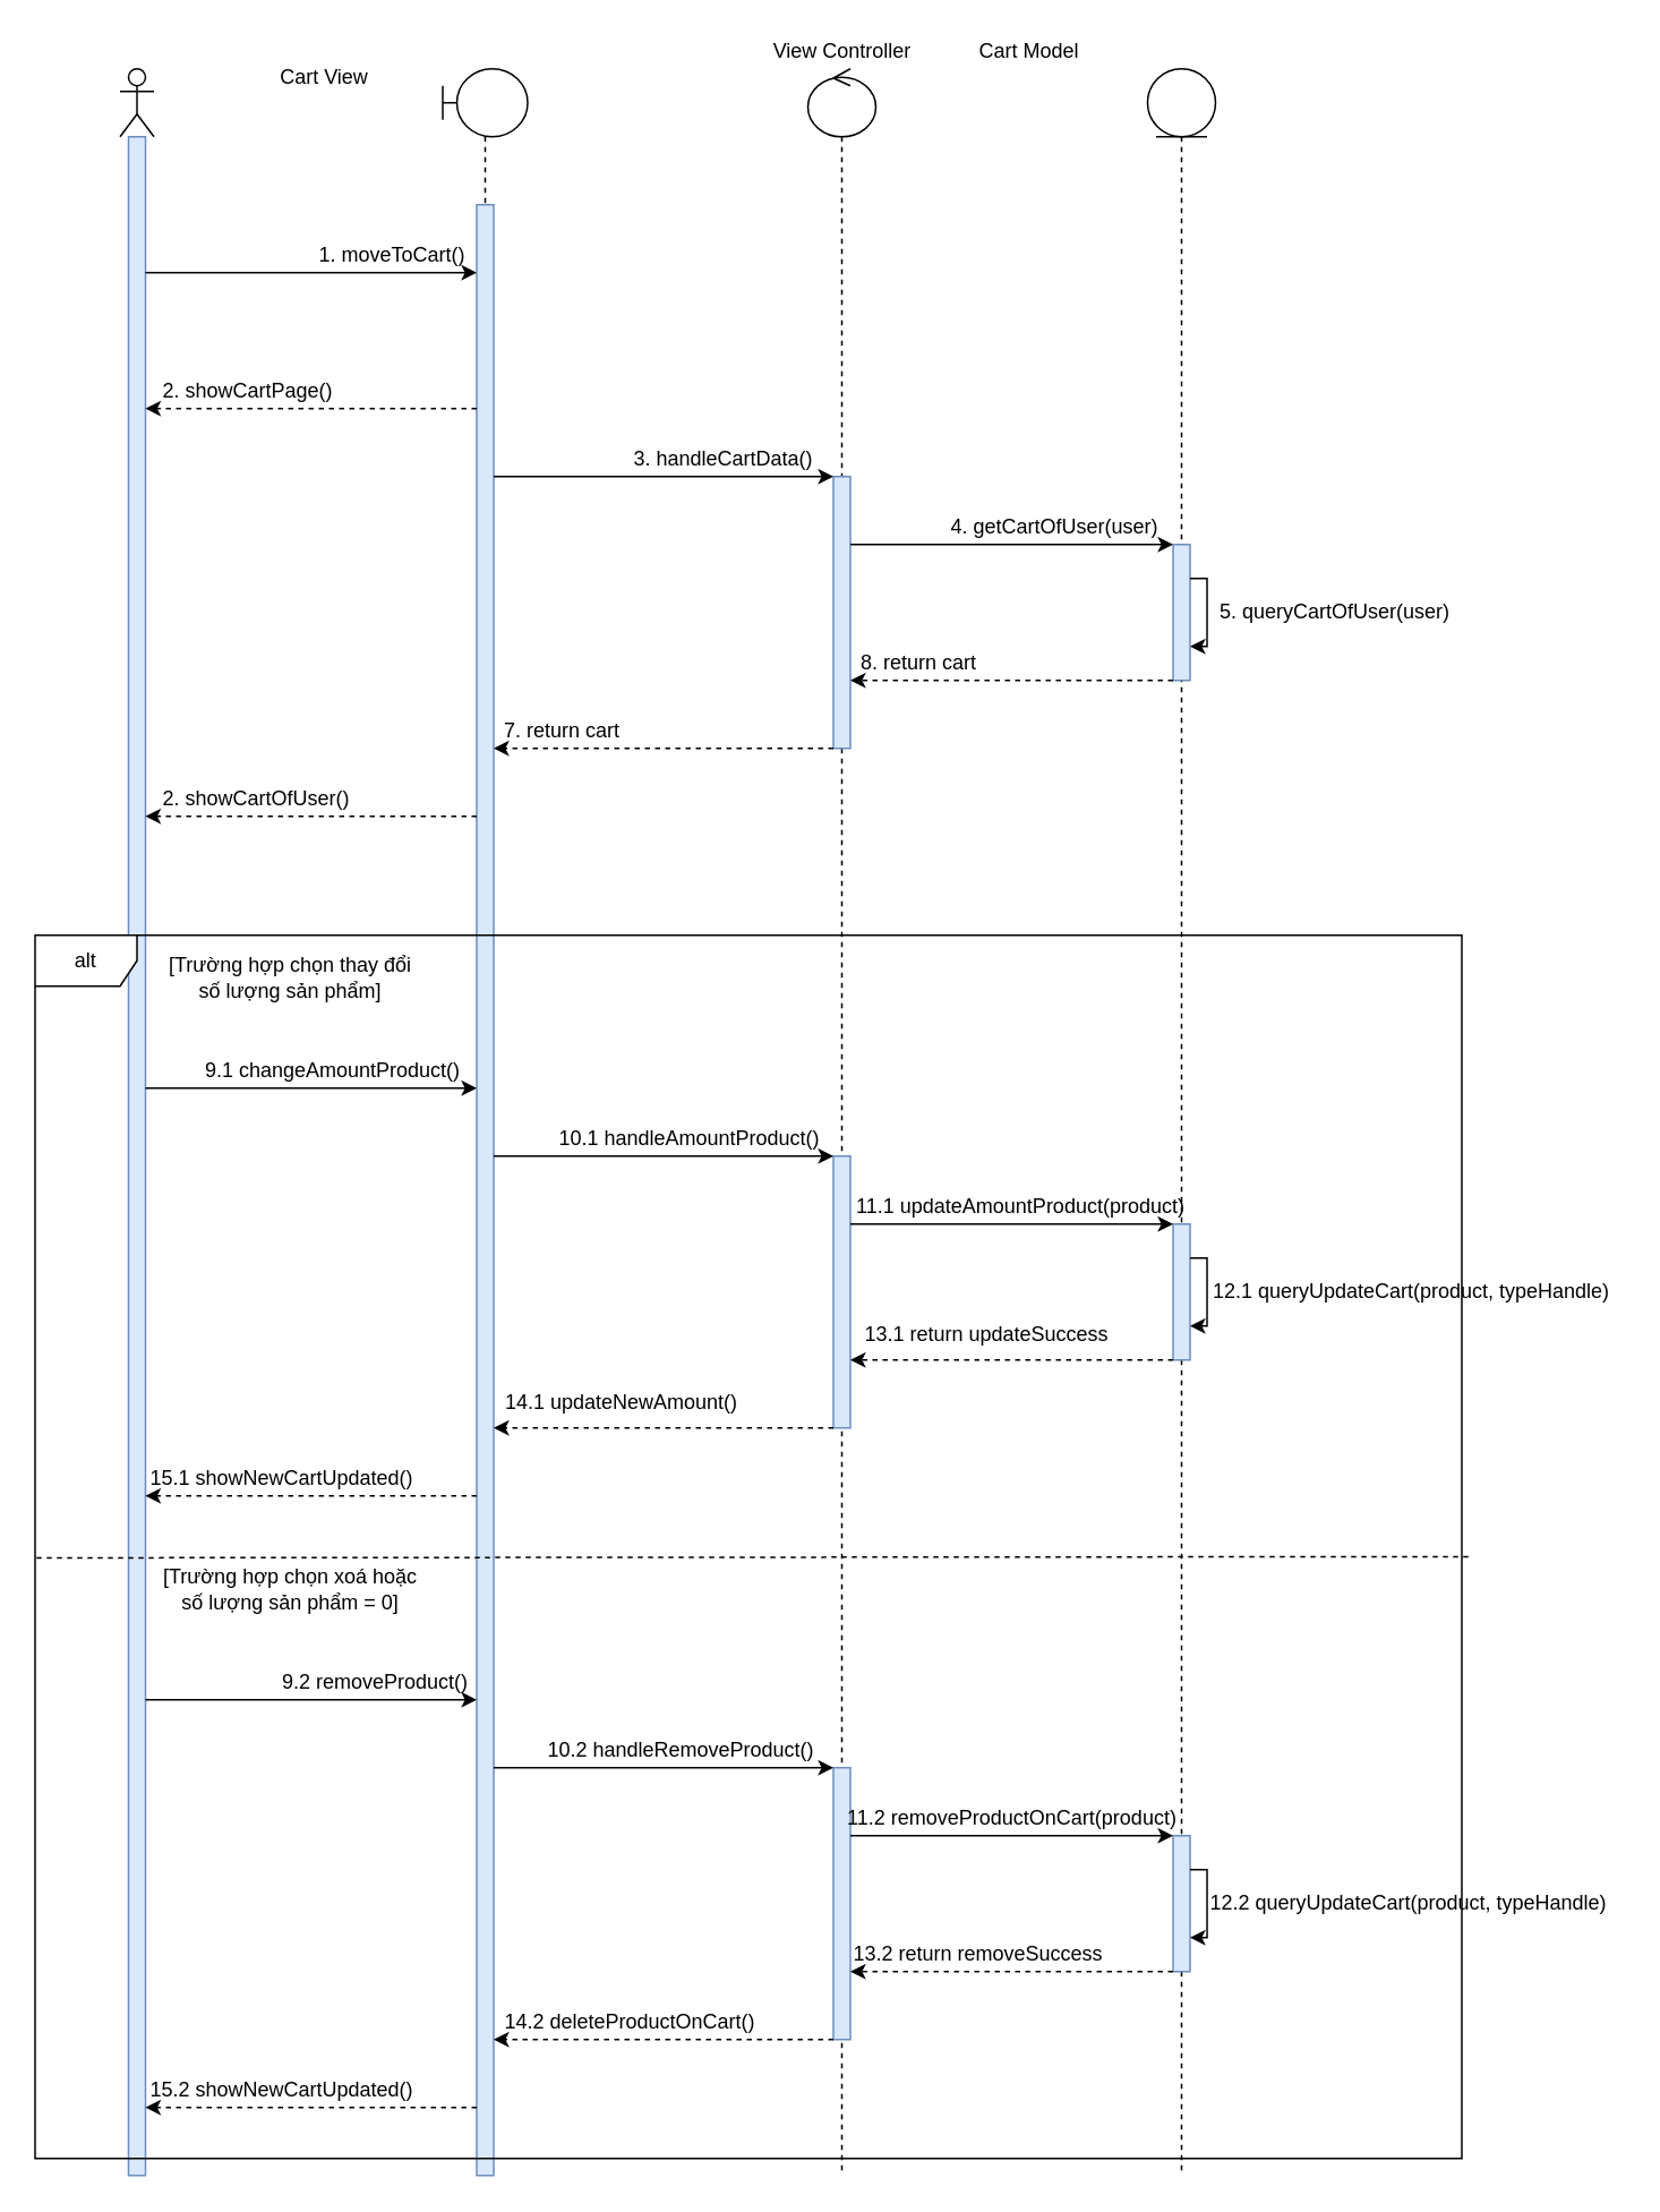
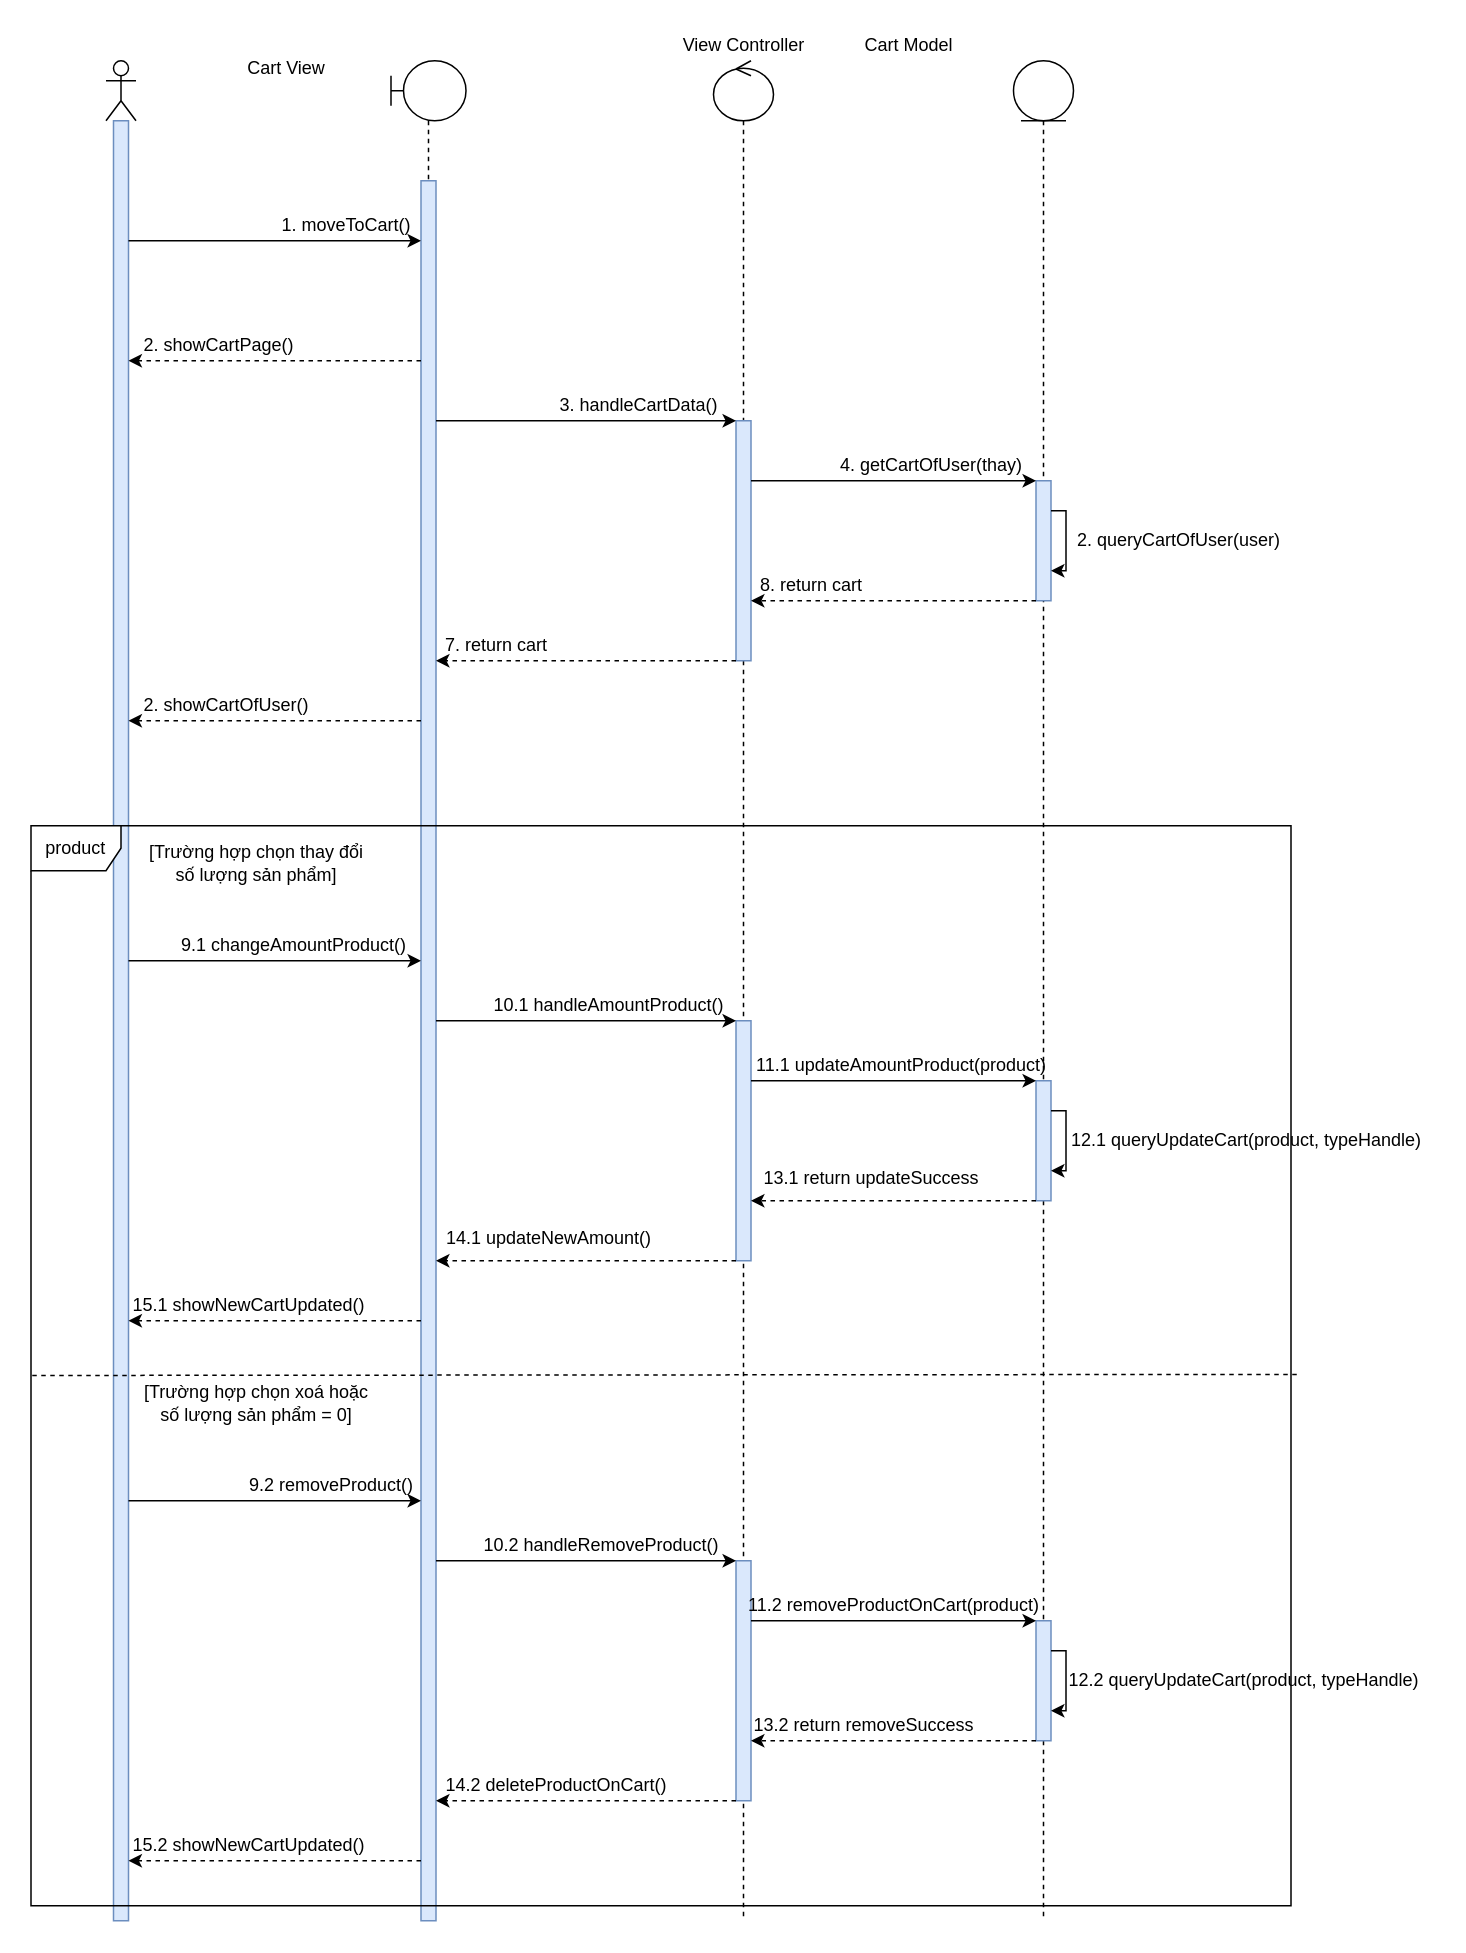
- <mxCell id="27" value="4. getCartOfUser(user)" style="text;html=1;align=center;verticalAlign=middle;resizable=0;points=[];autosize=1;strokeColor=none;fillColor=none;" parent="1" vertex="1"><mxGeometry x="550" y="300" width="140" height="20" as="geometry" /></mxCell>
+ <mxCell id="27" value="4. getCartOfUser(thay)" style="text;html=1;align=center;verticalAlign=middle;resizable=0;points=[];autosize=1;strokeColor=none;fillColor=none;" parent="1" vertex="1"><mxGeometry x="550" y="300" width="140" height="20" as="geometry" /></mxCell>
- <mxCell id="28" value="5. queryCartOfUser(user)" style="text;html=1;align=center;verticalAlign=middle;resizable=0;points=[];autosize=1;strokeColor=none;fillColor=none;" parent="1" vertex="1"><mxGeometry x="710" y="350" width="150" height="20" as="geometry" /></mxCell>
+ <mxCell id="28" value="2. queryCartOfUser(user)" style="text;html=1;align=center;verticalAlign=middle;resizable=0;points=[];autosize=1;strokeColor=none;fillColor=none;" parent="1" vertex="1"><mxGeometry x="710" y="350" width="150" height="20" as="geometry" /></mxCell>
- <mxCell id="63" value="alt" style="shape=umlFrame;whiteSpace=wrap;html=1;" parent="1" vertex="1"><mxGeometry x="20" y="550" width="840" height="720" as="geometry" /></mxCell>
+ <mxCell id="63" value="product" style="shape=umlFrame;whiteSpace=wrap;html=1;" parent="1" vertex="1"><mxGeometry x="20" y="550" width="840" height="720" as="geometry" /></mxCell>
